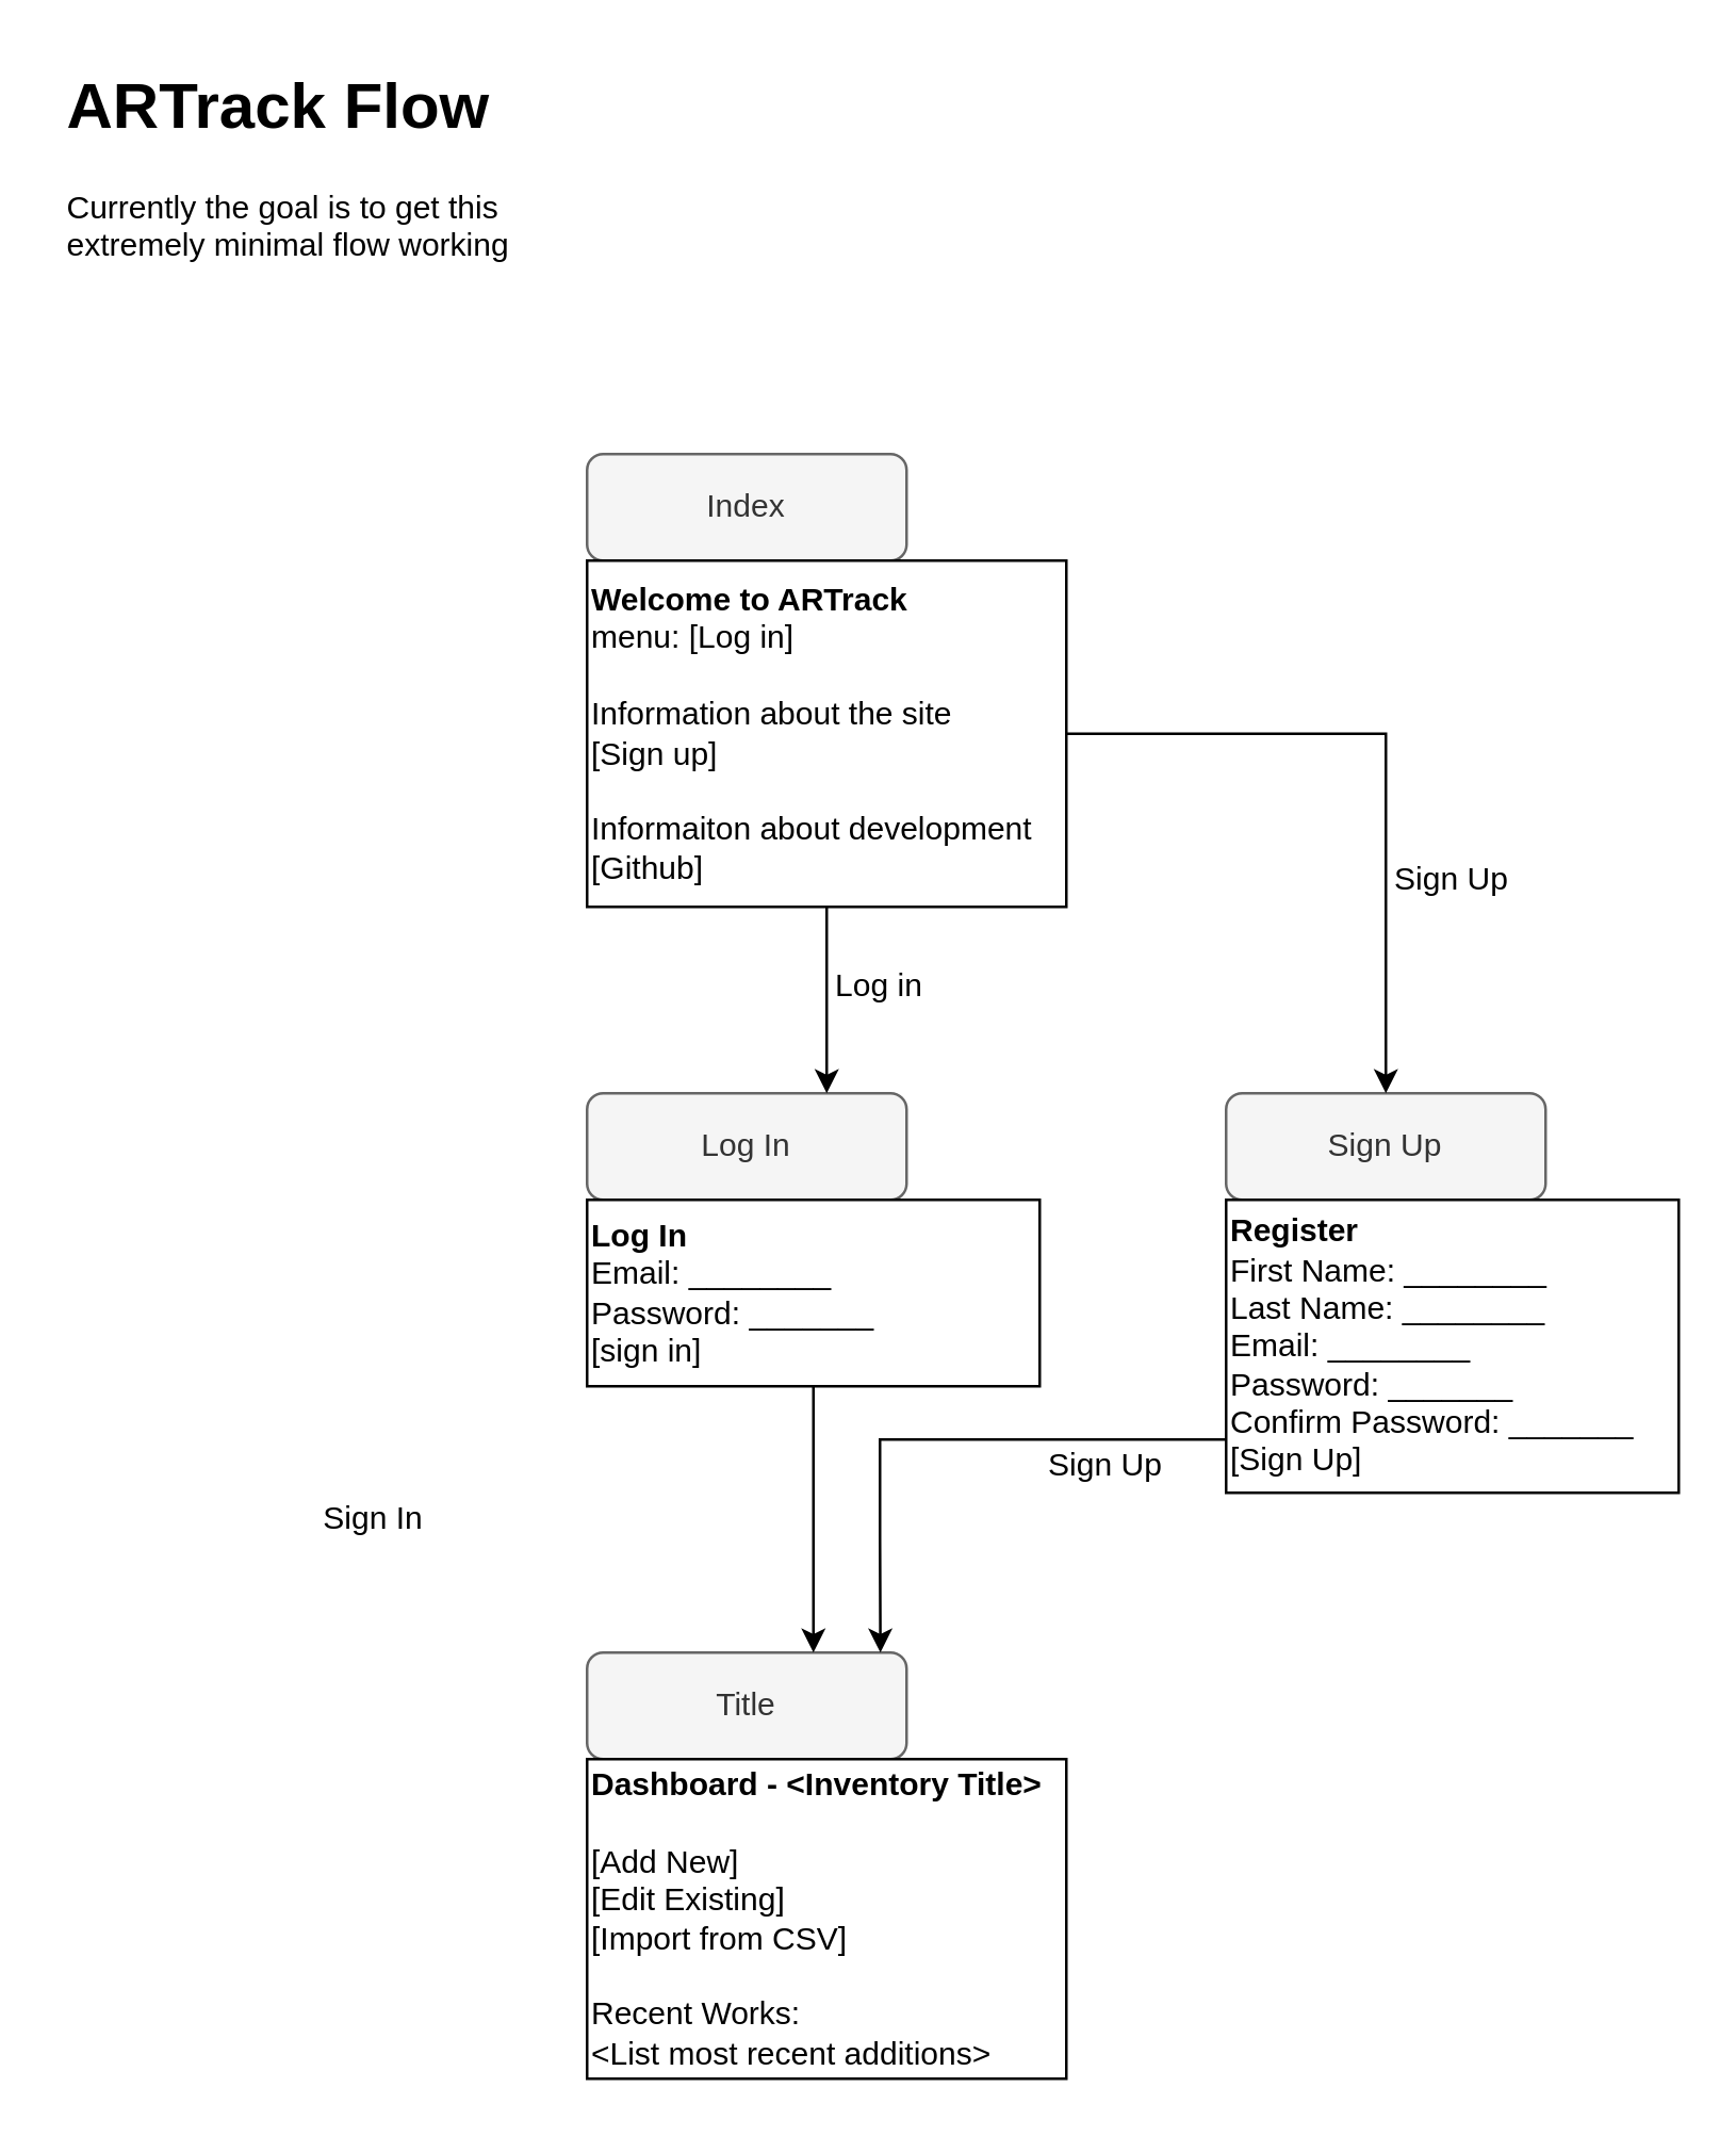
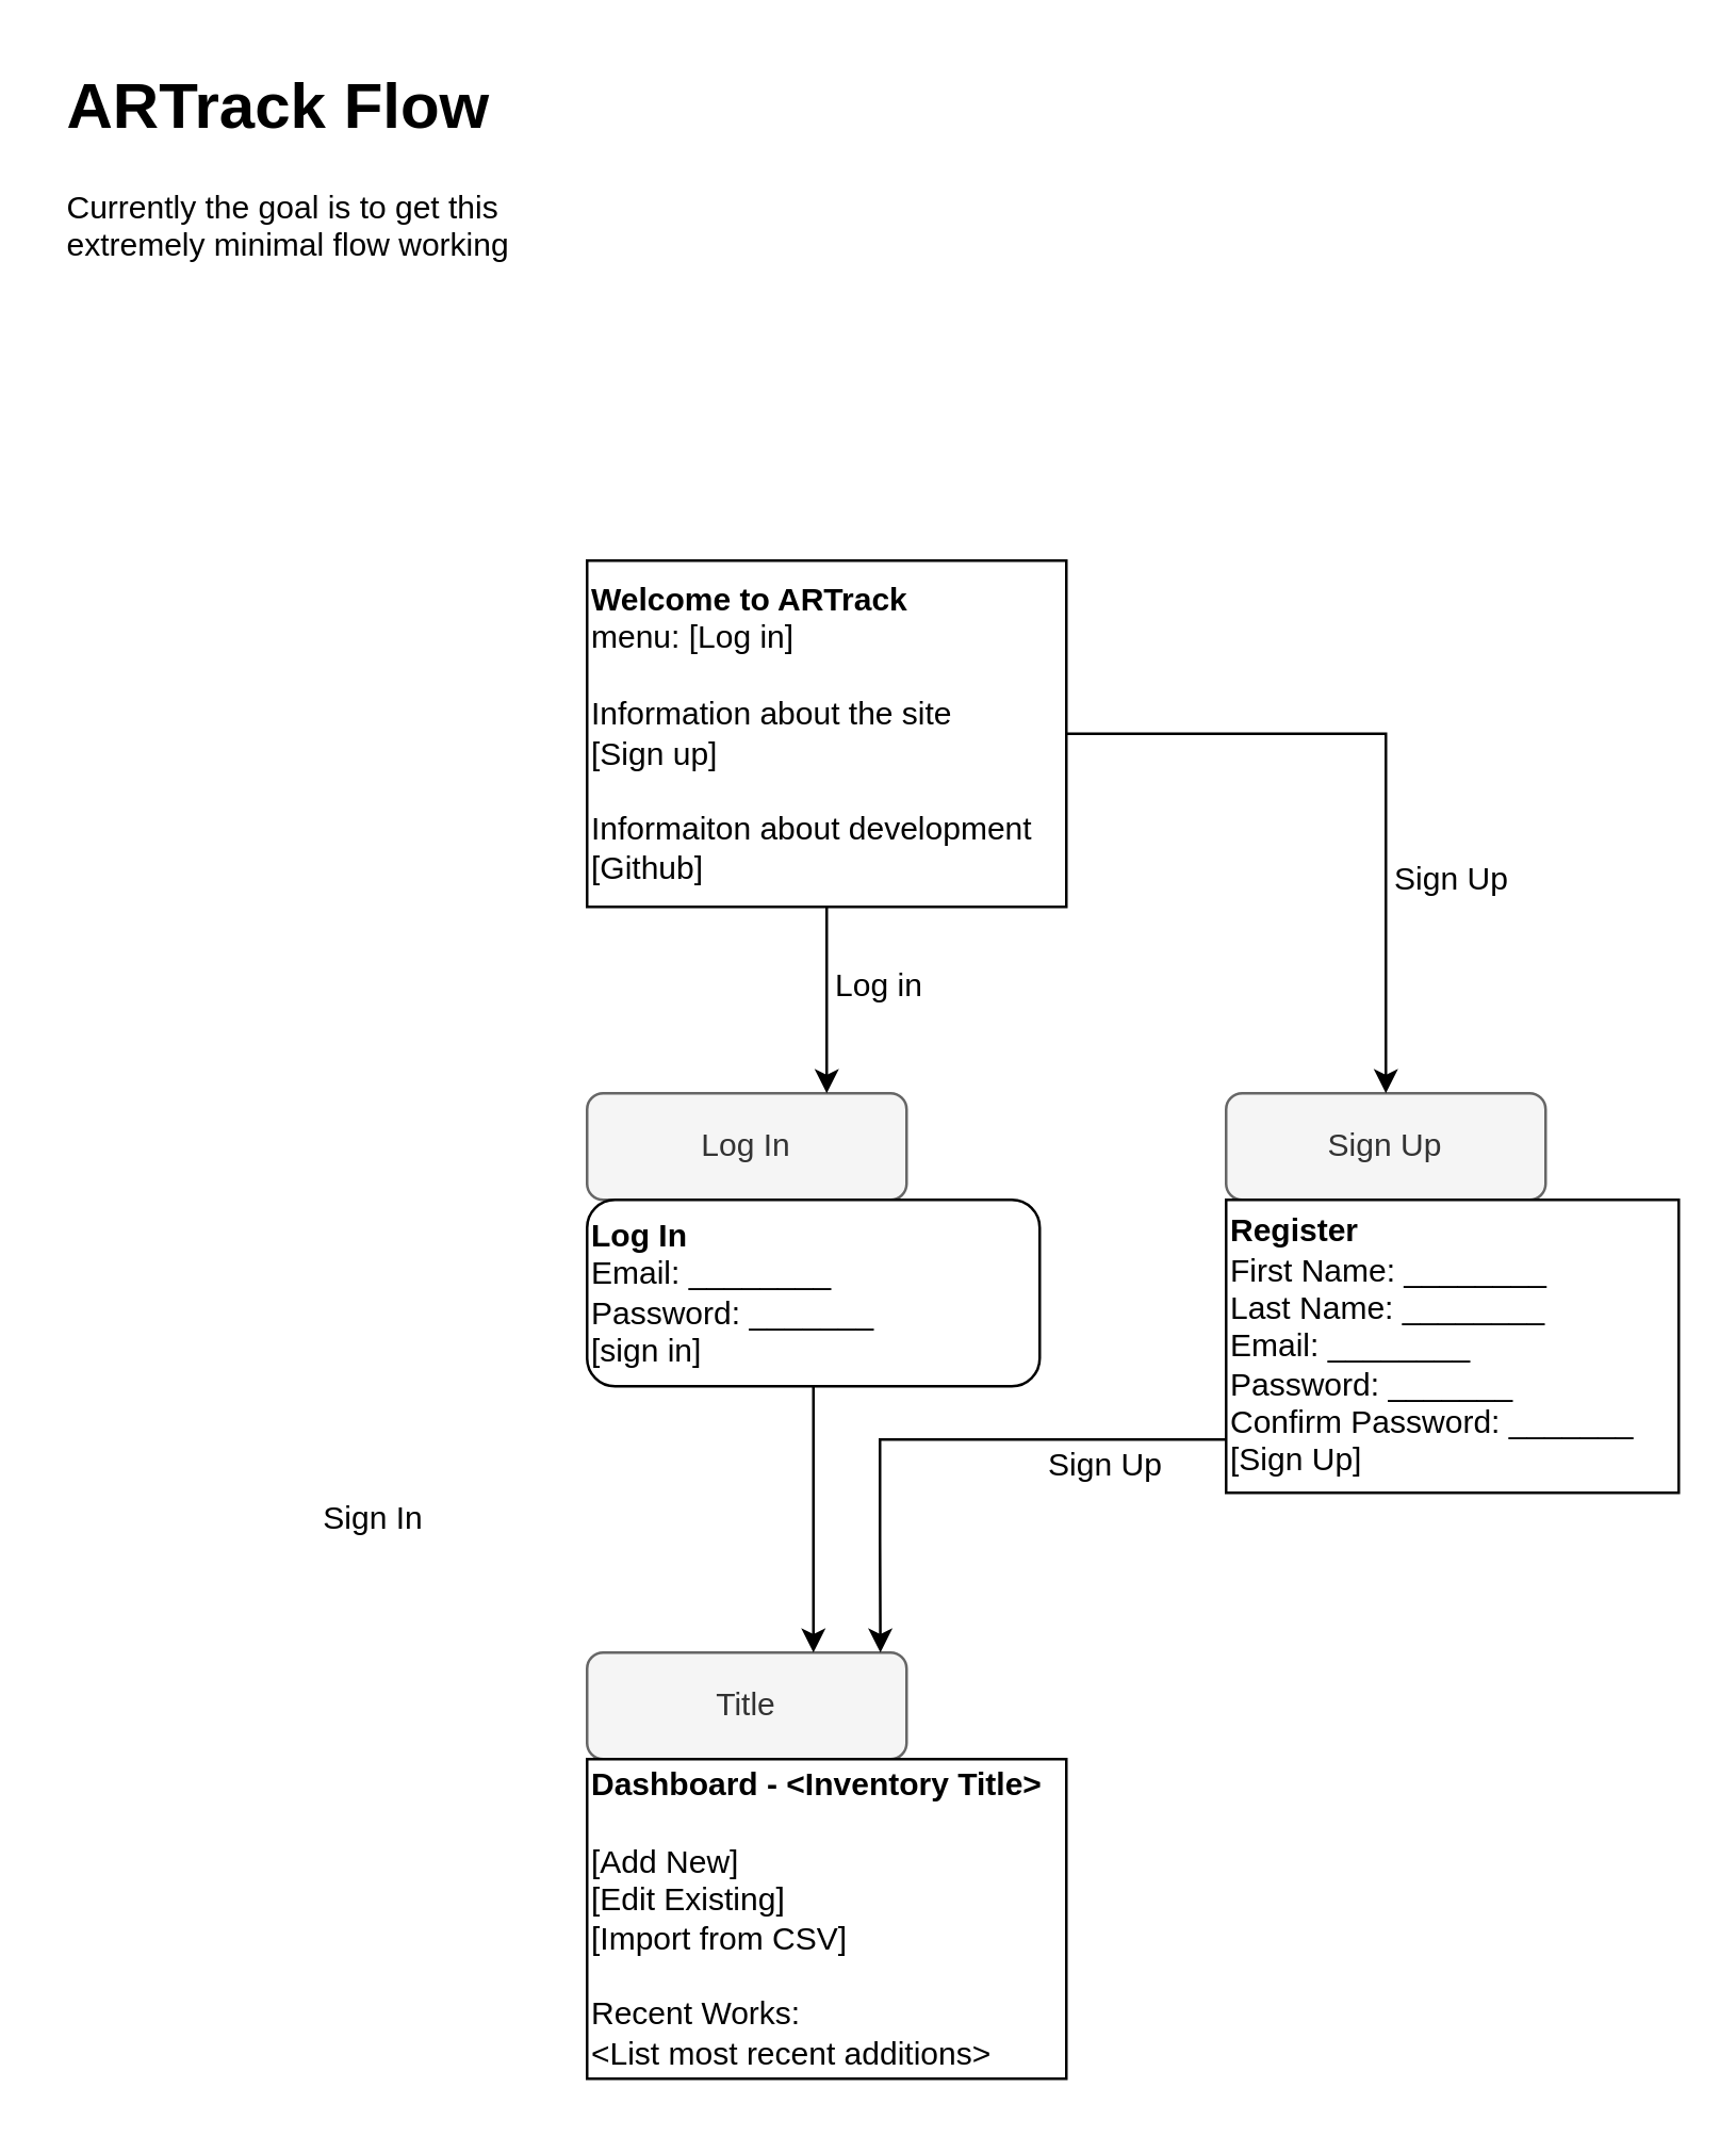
- <mxCell id="2" value="Index" style="rounded=1;whiteSpace=wrap;html=1;fontSize=12;glass=0;strokeWidth=1;shadow=0;fillColor=#f5f5f5;strokeColor=#666666;fontColor=#333333;" parent="1" vertex="1"><mxGeometry x="220" y="170" width="120" height="40" as="geometry" /></mxCell>
- <mxCell id="8" value="&lt;b&gt;Log In&lt;/b&gt;&lt;br&gt;Email: ________&lt;br&gt;Password: _______&lt;br&gt;[sign in]" style="rounded=0;whiteSpace=wrap;html=1;align=left;" vertex="1" parent="1"><mxGeometry x="220" y="450" width="170" height="70" as="geometry" /></mxCell>
+ <mxCell id="8" value="&lt;b&gt;Log In&lt;/b&gt;&lt;br&gt;Email: ________&lt;br&gt;Password: _______&lt;br&gt;[sign in]" style="whiteSpace=wrap;html=1;align=left;rounded=1;" vertex="1" parent="1"><mxGeometry x="220" y="450" width="170" height="70" as="geometry" /></mxCell>
